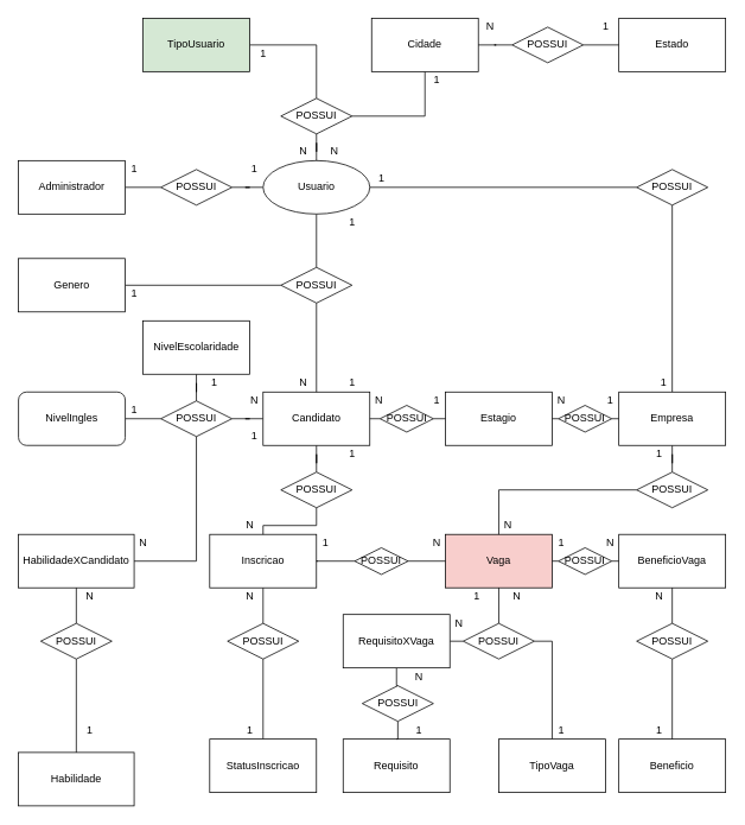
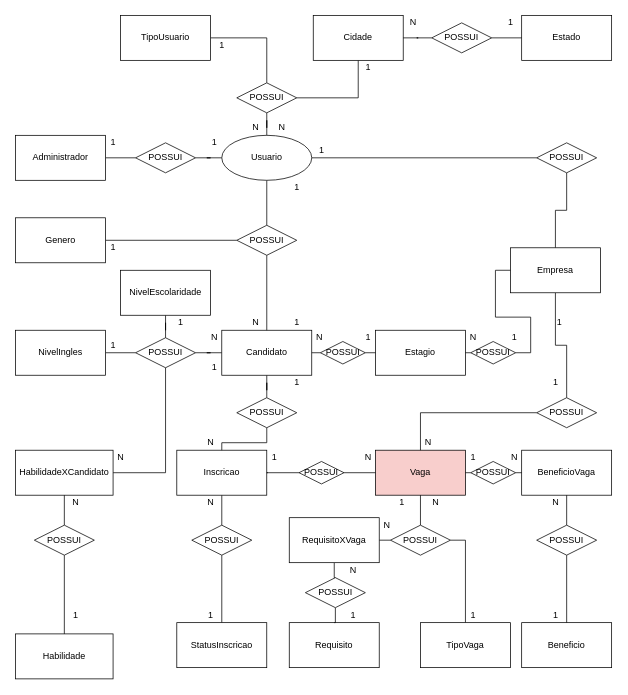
- <mxCell id="5" value="TipoUsuario" style="rounded=0;whiteSpace=wrap;html=1;fillColor=#d5e8d4;" parent="1" vertex="1"><mxGeometry x="160" y="20" width="120" height="60" as="geometry" /></mxCell>
+ <mxCell id="5" value="TipoUsuario" style="rounded=0;whiteSpace=wrap;html=1;" parent="1" vertex="1"><mxGeometry x="160" y="20" width="120" height="60" as="geometry" /></mxCell>
- <mxCell id="97" value="NivelIngles" style="whiteSpace=wrap;html=1;rounded=1;" vertex="1" parent="1"><mxGeometry x="20" y="440" width="120" height="60" as="geometry" /></mxCell>
+ <mxCell id="97" value="NivelIngles" style="rounded=0;whiteSpace=wrap;html=1;" vertex="1" parent="1"><mxGeometry x="20" y="440" width="120" height="60" as="geometry" /></mxCell>
- <mxCell id="15" value="Empresa" style="rounded=0;whiteSpace=wrap;html=1;" parent="1" vertex="1"><mxGeometry x="695" y="440" width="120" height="60" as="geometry" /></mxCell>
+ <mxCell id="15" value="Empresa" style="rounded=0;whiteSpace=wrap;html=1;" parent="1" vertex="1"><mxGeometry x="680" y="330" width="120" height="60" as="geometry" /></mxCell>
